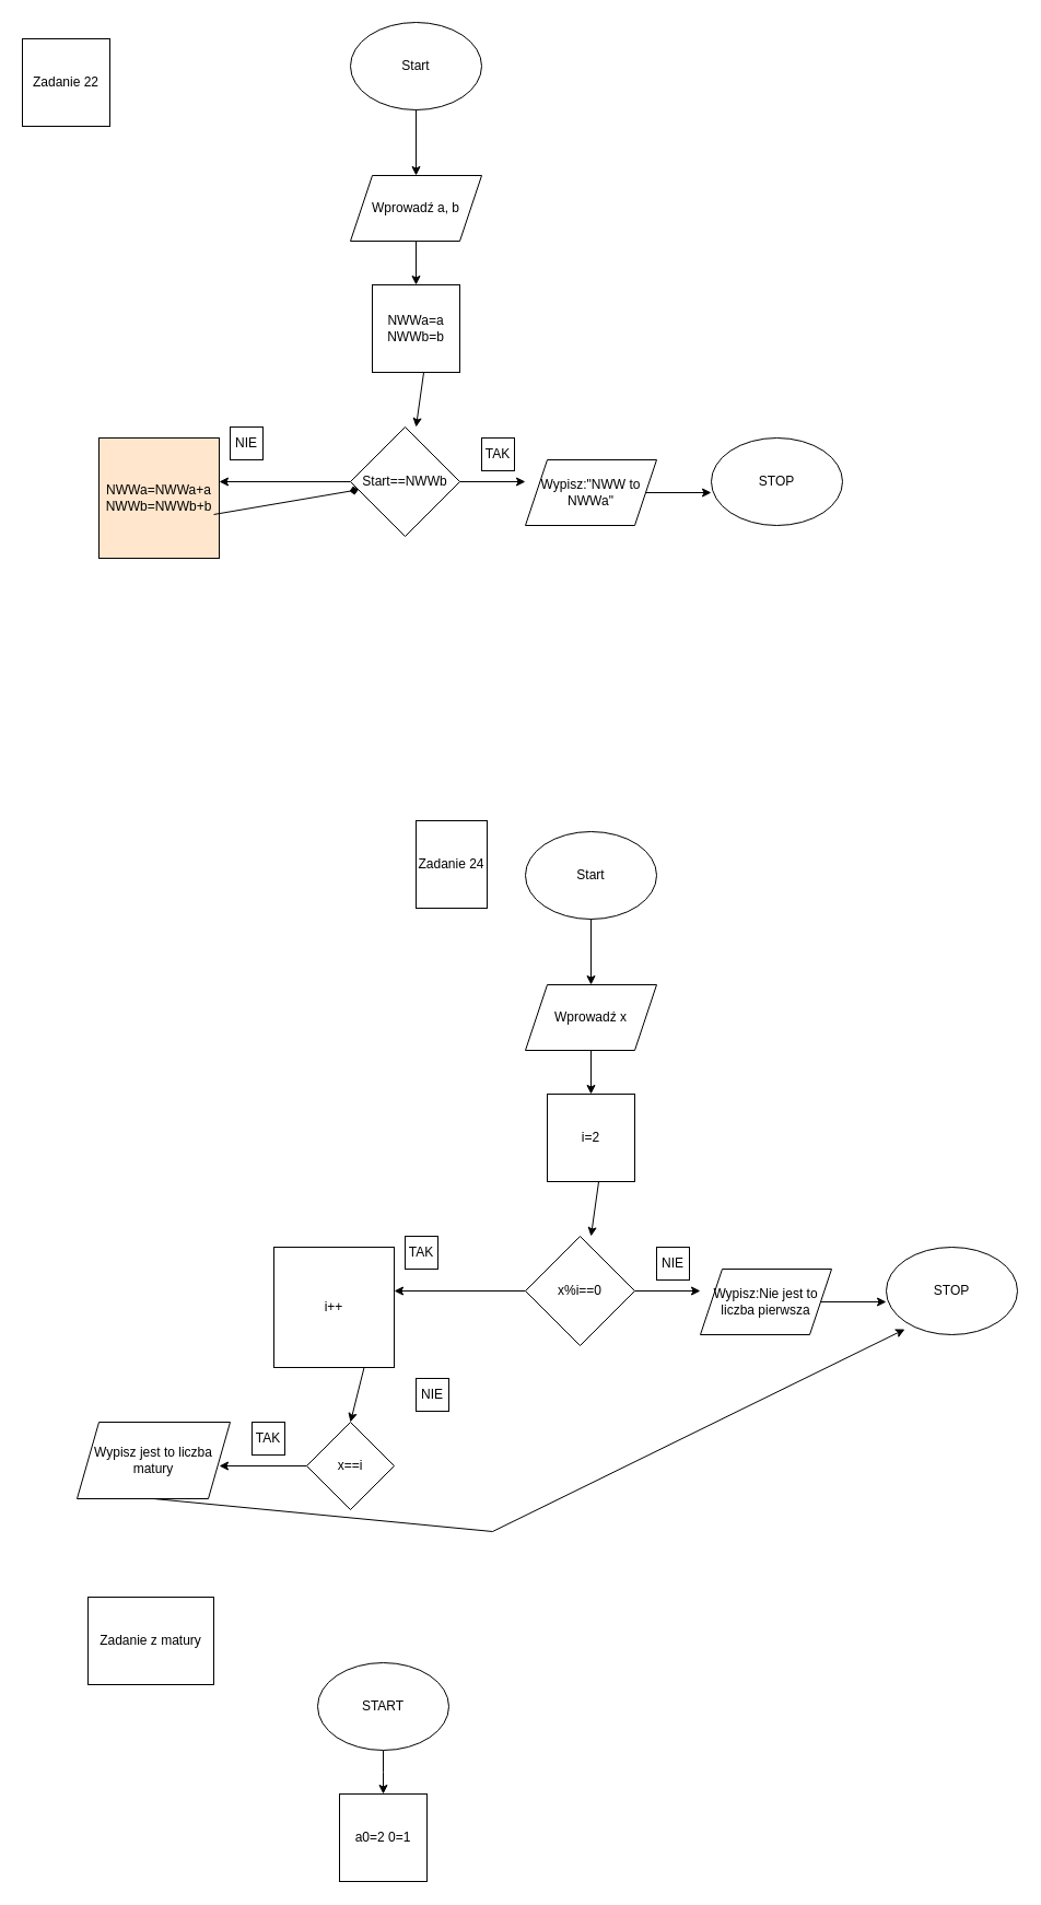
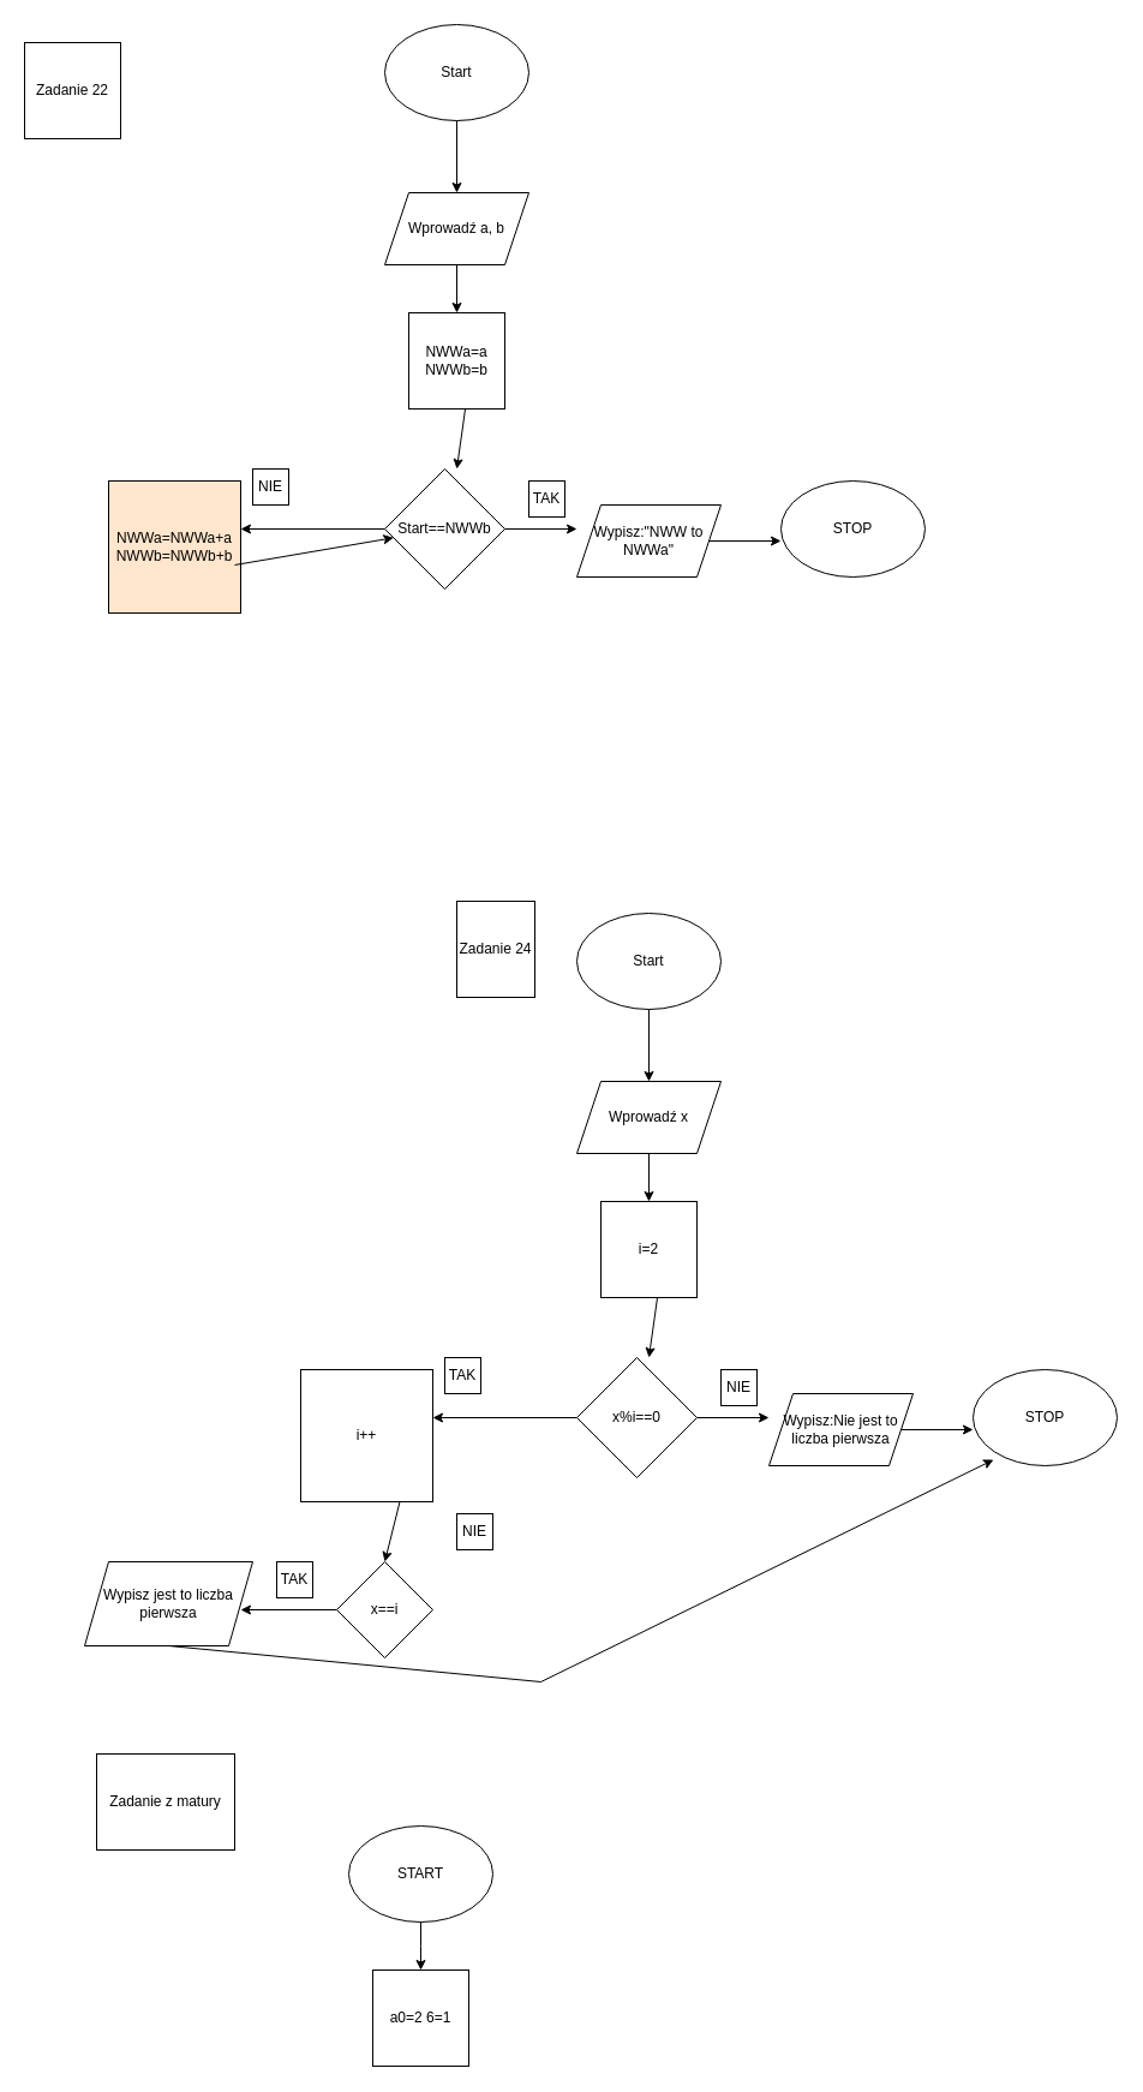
- <mxCell id="15" value="" style="endArrow=diamond;html=1;rounded=0;exitX=0.955;exitY=0.636;exitDx=0;exitDy=0;exitPerimeter=0;" edge="1" parent="1" source="14" target="8"><mxGeometry width="50" height="50" relative="1" as="geometry"><mxPoint x="310" y="420" as="sourcePoint" /><mxPoint x="360" y="370" as="targetPoint" /></mxGeometry></mxCell>
+ <mxCell id="15" value="" style="endArrow=classic;html=1;rounded=0;exitX=0.955;exitY=0.636;exitDx=0;exitDy=0;exitPerimeter=0;" edge="1" parent="1" source="14" target="8"><mxGeometry width="50" height="50" relative="1" as="geometry"><mxPoint x="310" y="420" as="sourcePoint" /><mxPoint x="360" y="370" as="targetPoint" /></mxGeometry></mxCell>
- <mxCell id="40" value="Wypisz jest to liczba matury" style="shape=parallelogram;perimeter=parallelogramPerimeter;whiteSpace=wrap;html=1;fixedSize=1;" vertex="1" parent="1"><mxGeometry x="70" y="1300" width="140" height="70" as="geometry" /></mxCell>
+ <mxCell id="40" value="Wypisz jest to liczba pierwsza" style="shape=parallelogram;perimeter=parallelogramPerimeter;whiteSpace=wrap;html=1;fixedSize=1;" vertex="1" parent="1"><mxGeometry x="70" y="1300" width="140" height="70" as="geometry" /></mxCell>
- <mxCell id="45" value="a0=2 0=1" style="whiteSpace=wrap;html=1;aspect=fixed;" vertex="1" parent="1"><mxGeometry x="310" y="1640" width="80" height="80" as="geometry" /></mxCell>
+ <mxCell id="45" value="a0=2 6=1" style="whiteSpace=wrap;html=1;aspect=fixed;" vertex="1" parent="1"><mxGeometry x="310" y="1640" width="80" height="80" as="geometry" /></mxCell>
